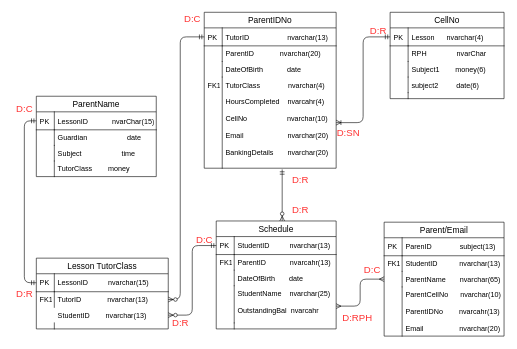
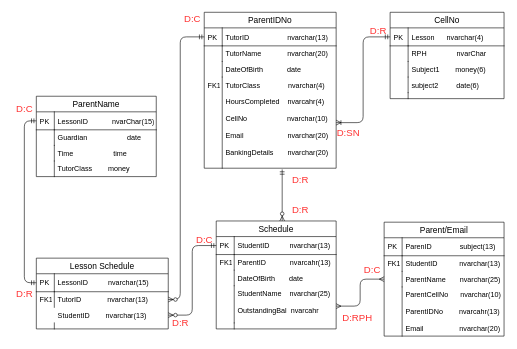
- <mxCell id="37" value="ParentID             nvarchar(20)" style="shape=partialRectangle;top=0;left=0;right=0;bottom=0;align=left;verticalAlign=top;fillColor=none;spacingLeft=34;spacingRight=4;overflow=hidden;rotatable=0;points=[[0,0.5],[1,0.5]];portConstraint=eastwest;dropTarget=0;fontSize=12;" parent="34" vertex="1"><mxGeometry y="56" width="220" height="26" as="geometry" /></mxCell>
+ <mxCell id="37" value="TutorName             nvarchar(20)" style="shape=partialRectangle;top=0;left=0;right=0;bottom=0;align=left;verticalAlign=top;fillColor=none;spacingLeft=34;spacingRight=4;overflow=hidden;rotatable=0;points=[[0,0.5],[1,0.5]];portConstraint=eastwest;dropTarget=0;fontSize=12;" parent="34" vertex="1"><mxGeometry y="56" width="220" height="26" as="geometry" /></mxCell>
- <mxCell id="7" value="Subject                    time" style="shape=partialRectangle;top=0;left=0;right=0;bottom=0;align=left;verticalAlign=top;fillColor=none;spacingLeft=34;spacingRight=4;overflow=hidden;rotatable=0;points=[[0,0.5],[1,0.5]];portConstraint=eastwest;dropTarget=0;fontSize=12;" parent="2" vertex="1"><mxGeometry y="82" width="200" height="26" as="geometry" /></mxCell>
+ <mxCell id="7" value="Time                    time" style="shape=partialRectangle;top=0;left=0;right=0;bottom=0;align=left;verticalAlign=top;fillColor=none;spacingLeft=34;spacingRight=4;overflow=hidden;rotatable=0;points=[[0,0.5],[1,0.5]];portConstraint=eastwest;dropTarget=0;fontSize=12;" parent="2" vertex="1"><mxGeometry y="82" width="200" height="26" as="geometry" /></mxCell>
- <mxCell id="11" value="Lesson TutorClass" style="swimlane;fontStyle=0;childLayout=stackLayout;horizontal=1;startSize=26;horizontalStack=0;resizeParent=1;resizeParentMax=0;resizeLast=0;collapsible=1;marginBottom=0;align=center;fontSize=14;" parent="1" vertex="1"><mxGeometry x="60" y="430" width="220" height="118" as="geometry" /></mxCell>
+ <mxCell id="11" value="Lesson Schedule" style="swimlane;fontStyle=0;childLayout=stackLayout;horizontal=1;startSize=26;horizontalStack=0;resizeParent=1;resizeParentMax=0;resizeLast=0;collapsible=1;marginBottom=0;align=center;fontSize=14;" parent="1" vertex="1"><mxGeometry x="60" y="430" width="220" height="118" as="geometry" /></mxCell>
- <mxCell id="48" value="ParentName       nvarchar(65)" style="shape=partialRectangle;top=0;left=0;right=0;bottom=0;align=left;verticalAlign=top;fillColor=none;spacingLeft=34;spacingRight=4;overflow=hidden;rotatable=0;points=[[0,0.5],[1,0.5]];portConstraint=eastwest;dropTarget=0;fontSize=12;" vertex="1" parent="43"><mxGeometry y="82" width="200" height="26" as="geometry" /></mxCell>
+ <mxCell id="48" value="ParentName       nvarchar(25)" style="shape=partialRectangle;top=0;left=0;right=0;bottom=0;align=left;verticalAlign=top;fillColor=none;spacingLeft=34;spacingRight=4;overflow=hidden;rotatable=0;points=[[0,0.5],[1,0.5]];portConstraint=eastwest;dropTarget=0;fontSize=12;" vertex="1" parent="43"><mxGeometry y="82" width="200" height="26" as="geometry" /></mxCell>
